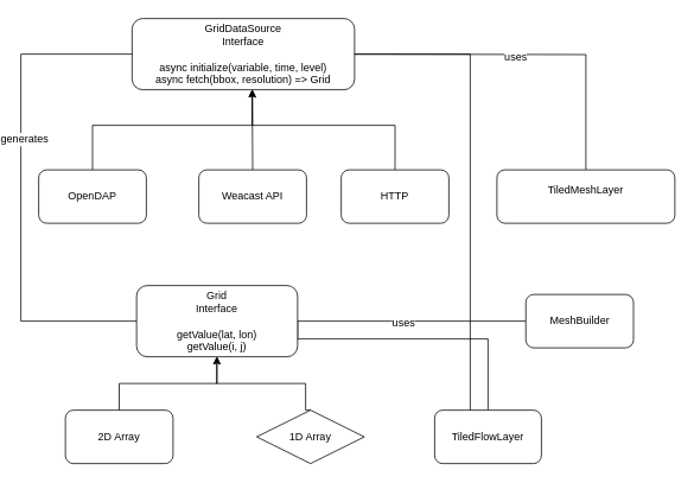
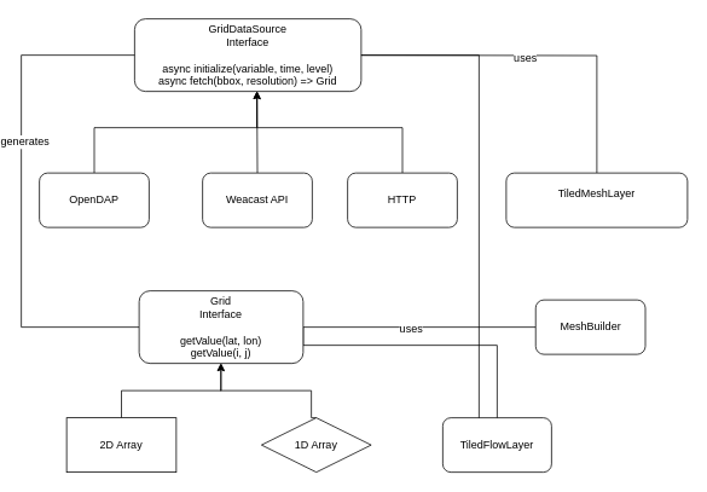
- <mxCell id="20" value="2D Array" style="rounded=1;whiteSpace=wrap;html=1;" vertex="1" parent="1"><mxGeometry x="70" y="460" width="121" height="60" as="geometry" /></mxCell>
+ <mxCell id="20" value="2D Array" style="whiteSpace=wrap;html=1;rounded=0;" vertex="1" parent="1"><mxGeometry x="70" y="460" width="121" height="60" as="geometry" /></mxCell>
